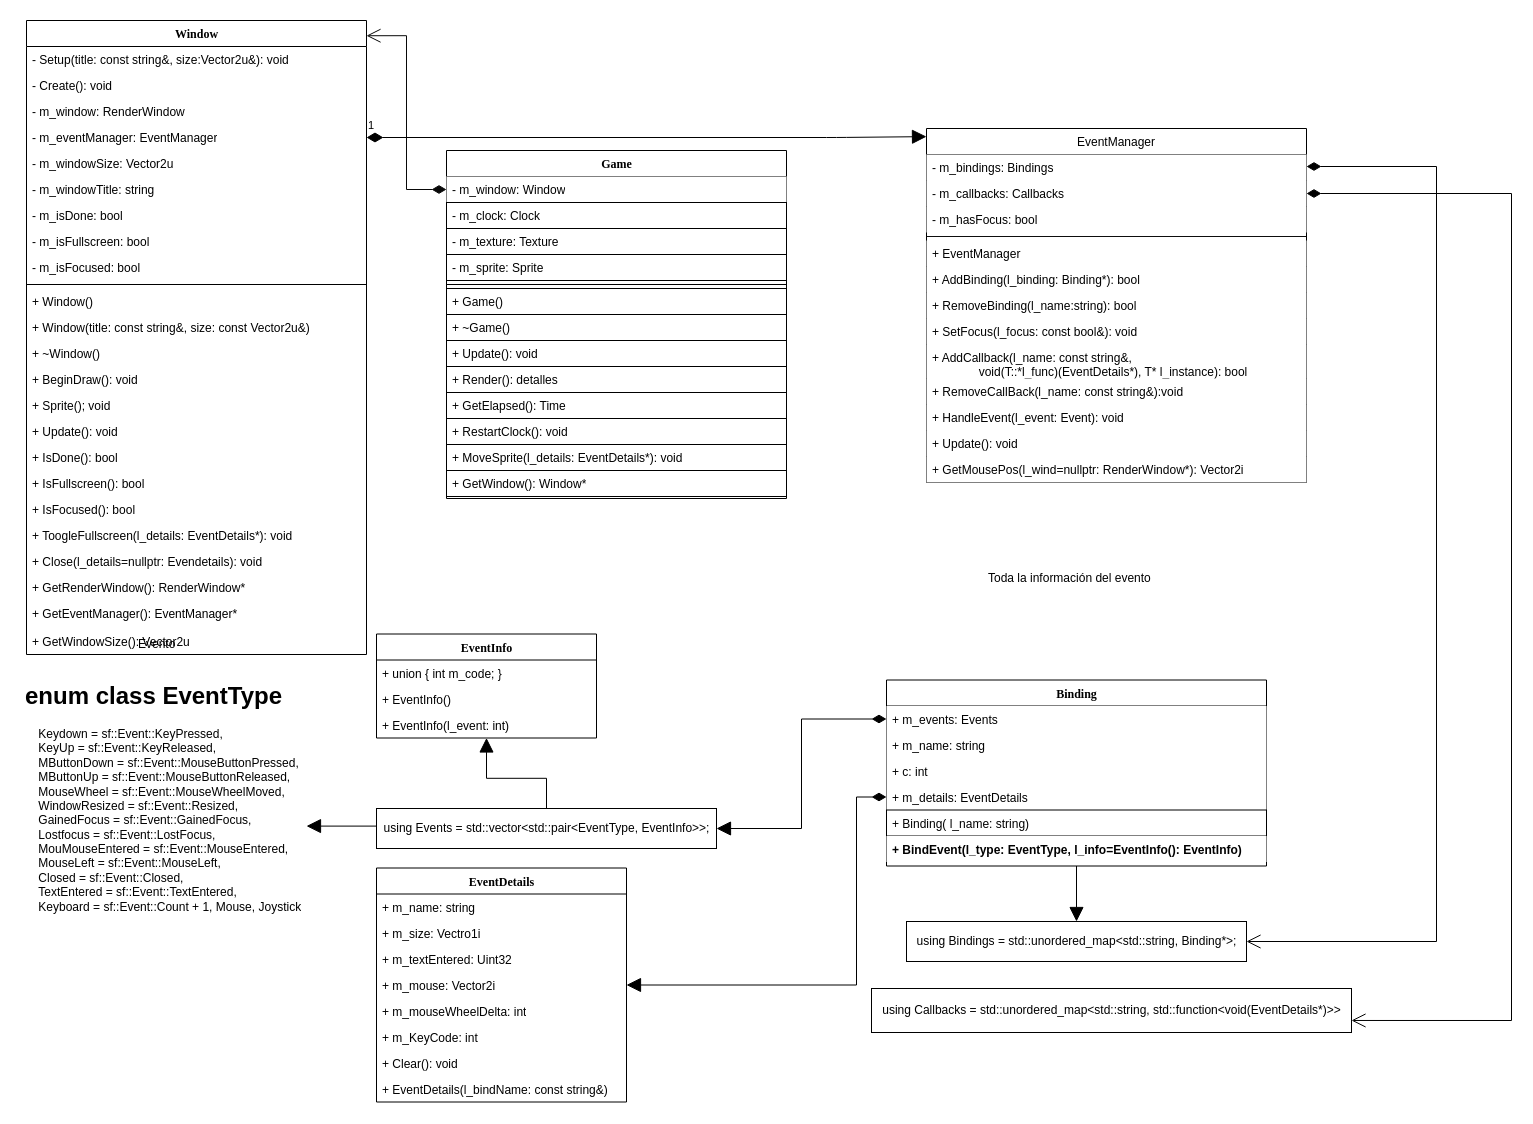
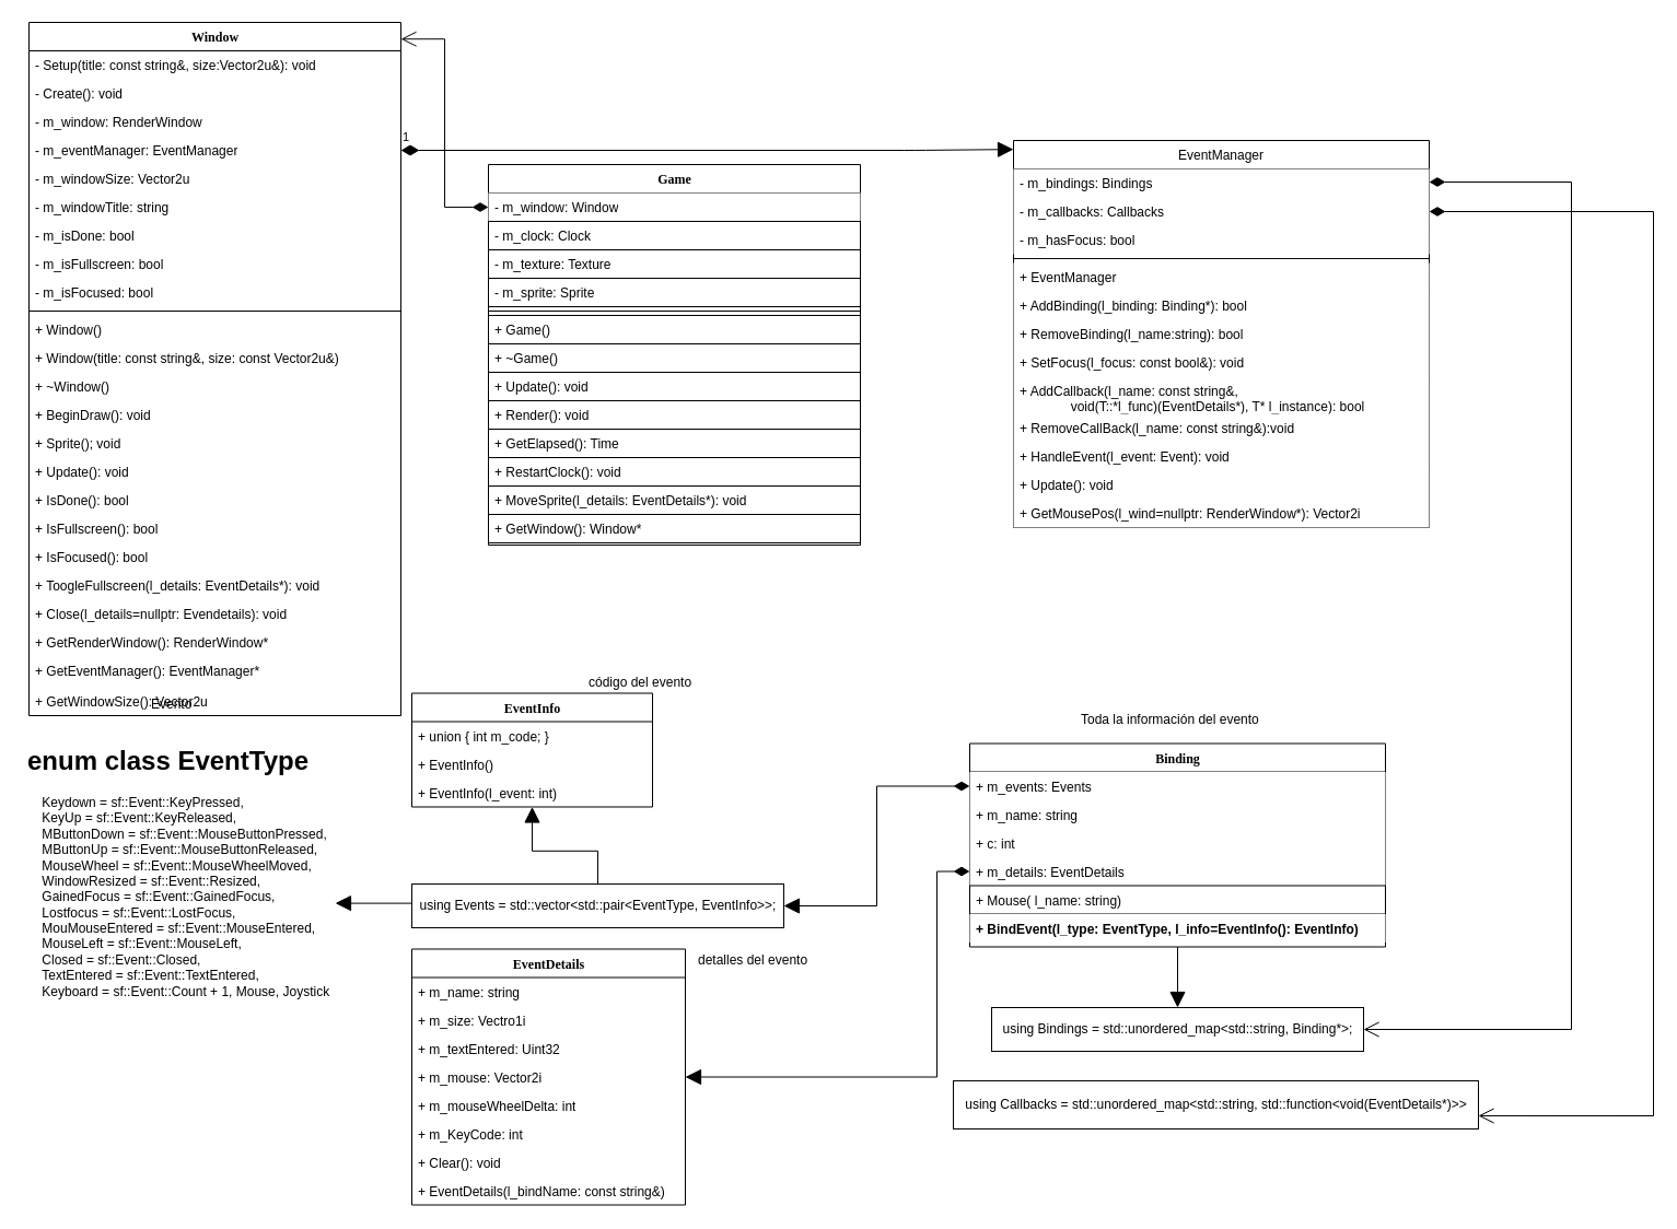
- <mxCell id="56" value="+ Render(): detalles" style="text;html=1;strokeColor=default;fillColor=default;align=left;verticalAlign=top;spacingLeft=4;spacingRight=4;whiteSpace=wrap;overflow=hidden;rotatable=0;points=[[0,0.5],[1,0.5]];portConstraint=eastwest;" parent="47" vertex="1"><mxGeometry y="216" width="340" height="26" as="geometry" /></mxCell>
+ <mxCell id="56" value="+ Render(): void" style="text;html=1;strokeColor=default;fillColor=default;align=left;verticalAlign=top;spacingLeft=4;spacingRight=4;whiteSpace=wrap;overflow=hidden;rotatable=0;points=[[0,0.5],[1,0.5]];portConstraint=eastwest;" parent="47" vertex="1"><mxGeometry y="216" width="340" height="26" as="geometry" /></mxCell>
- <mxCell id="46" value="&lt;div&gt;Toda la información del evento&lt;/div&gt;" style="text;html=1;resizable=0;points=[];autosize=1;align=left;verticalAlign=top;spacingTop=-4;" parent="1" vertex="1"><mxGeometry x="986" y="568" width="180" height="20" as="geometry" /></mxCell>
+ <mxCell id="46" value="&lt;div&gt;Toda la información del evento&lt;/div&gt;" style="text;html=1;resizable=0;points=[];autosize=1;align=left;verticalAlign=top;spacingTop=-4;" parent="1" vertex="1"><mxGeometry x="986" y="648" width="180" height="20" as="geometry" /></mxCell>
+ <mxCell id="43" value="código del evento" style="text;html=1;resizable=0;points=[];autosize=1;align=left;verticalAlign=top;spacingTop=-4;" parent="1" vertex="1"><mxGeometry x="536" y="613.5" width="110" height="20" as="geometry" /></mxCell>
- <mxCell id="7" value="+ Binding( l_name: string)" style="text;html=1;strokeColor=default;fillColor=default;align=left;verticalAlign=top;spacingLeft=4;spacingRight=4;whiteSpace=wrap;overflow=hidden;rotatable=0;points=[[0,0.5],[1,0.5]];portConstraint=eastwest;" parent="2" vertex="1"><mxGeometry y="130" width="380" height="26" as="geometry" /></mxCell>
+ <mxCell id="7" value="+ Mouse( l_name: string)" style="text;html=1;strokeColor=default;fillColor=default;align=left;verticalAlign=top;spacingLeft=4;spacingRight=4;whiteSpace=wrap;overflow=hidden;rotatable=0;points=[[0,0.5],[1,0.5]];portConstraint=eastwest;" parent="2" vertex="1"><mxGeometry y="130" width="380" height="26" as="geometry" /></mxCell>
+ <mxCell id="45" value="detalles del evento" style="text;html=1;resizable=0;points=[];autosize=1;align=left;verticalAlign=top;spacingTop=-4;" parent="1" vertex="1"><mxGeometry x="636" y="867.5" width="110" height="20" as="geometry" /></mxCell>
